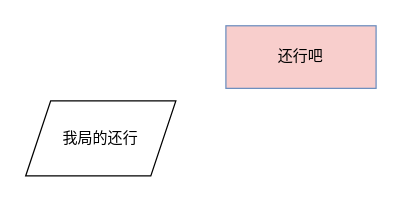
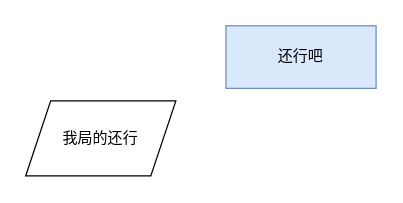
- <mxCell id="2" value="还行吧" style="rounded=0;whiteSpace=wrap;html=1;fillColor=#f8cecc;strokeColor=#6c8ebf;" vertex="1" parent="1"><mxGeometry x="180" y="20" width="120" height="50" as="geometry" /></mxCell>
+ <mxCell id="2" value="还行吧" style="rounded=0;whiteSpace=wrap;html=1;fillColor=#dae8fc;strokeColor=#6c8ebf;" vertex="1" parent="1"><mxGeometry x="180" y="20" width="120" height="50" as="geometry" /></mxCell>
